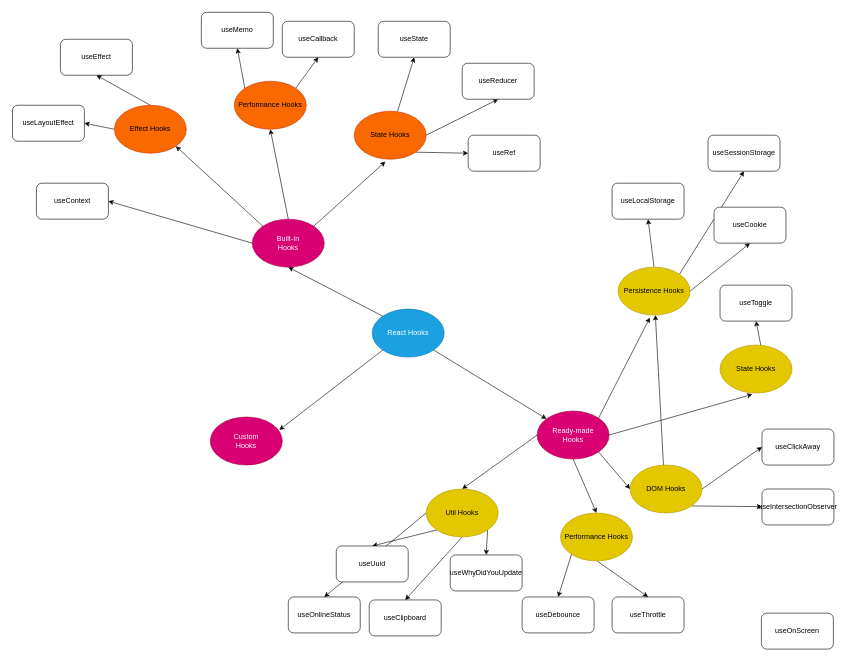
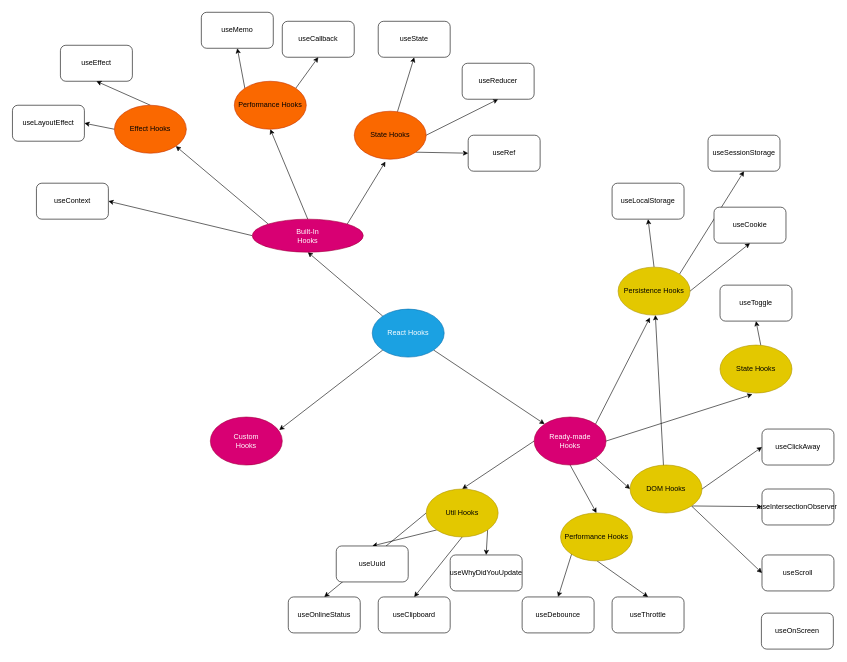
- <mxCell id="34" value="useEffect" style="rounded=1;whiteSpace=wrap;html=1;" parent="1" vertex="1"><mxGeometry x="100" y="65" width="120" height="60" as="geometry" /></mxCell>
+ <mxCell id="34" value="useEffect" style="rounded=1;whiteSpace=wrap;html=1;" parent="1" vertex="1"><mxGeometry x="100" y="75" width="120" height="60" as="geometry" /></mxCell>
- <mxCell id="10" value="Built-In&lt;br&gt;Hooks" style="ellipse;whiteSpace=wrap;html=1;fillColor=#d80073;fontColor=#ffffff;strokeColor=#A50040;" parent="1" vertex="1"><mxGeometry x="420" y="365" width="120" height="80" as="geometry" /></mxCell>
+ <mxCell id="10" value="Built-In&lt;br&gt;Hooks" style="ellipse;whiteSpace=wrap;html=1;fillColor=#d80073;fontColor=#ffffff;strokeColor=#A50040;" parent="1" vertex="1"><mxGeometry x="420" y="365" width="185" height="55" as="geometry" /></mxCell>
- <mxCell id="16" value="Ready-made &lt;br&gt;Hooks" style="ellipse;whiteSpace=wrap;html=1;fillColor=#d80073;fontColor=#ffffff;strokeColor=#A50040;" parent="1" vertex="1"><mxGeometry x="895" y="685" width="120" height="80" as="geometry" /></mxCell>
+ <mxCell id="16" value="Ready-made &lt;br&gt;Hooks" style="ellipse;whiteSpace=wrap;html=1;fillColor=#d80073;fontColor=#ffffff;strokeColor=#A50040;" parent="1" vertex="1"><mxGeometry x="890" y="695" width="120" height="80" as="geometry" /></mxCell>
+ <mxCell id="52" style="edgeStyle=none;html=1;exitX=1;exitY=1;exitDx=0;exitDy=0;entryX=0;entryY=0.5;entryDx=0;entryDy=0;" edge="1" parent="1" source="54" target="57"><mxGeometry relative="1" as="geometry" /></mxCell>
+ <mxCell id="57" value="useScroll" style="rounded=1;whiteSpace=wrap;html=1;" vertex="1" parent="1"><mxGeometry x="1270" y="925" width="120" height="60" as="geometry" /></mxCell>
- <mxCell id="66" value="useClipboard" style="rounded=1;whiteSpace=wrap;html=1;" vertex="1" parent="1"><mxGeometry x="615" y="1000" width="120" height="60" as="geometry" /></mxCell>
+ <mxCell id="66" value="useClipboard" style="rounded=1;whiteSpace=wrap;html=1;" vertex="1" parent="1"><mxGeometry x="630" y="995" width="120" height="60" as="geometry" /></mxCell>
